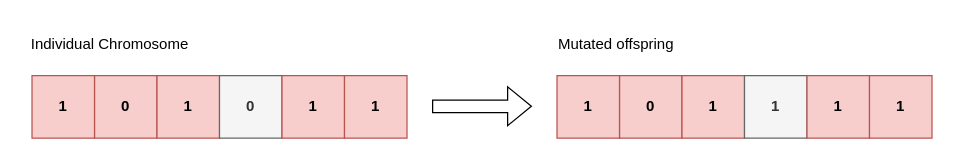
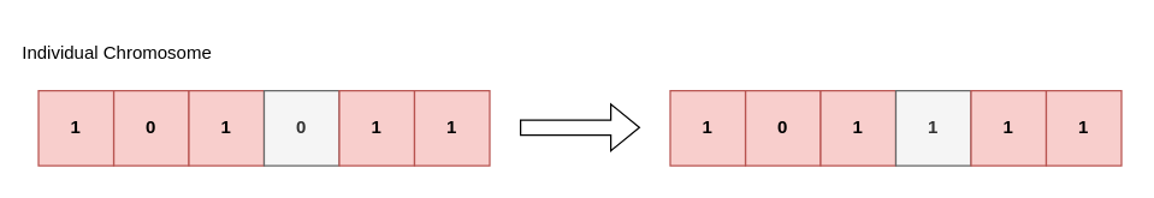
- <mxCell id="9" value="Individual Chromosome" style="text;html=1;align=center;verticalAlign=middle;whiteSpace=wrap;rounded=0;fontStyle=0" parent="1" vertex="1"><mxGeometry x="20" y="20" width="135" height="30" as="geometry" /></mxCell>
+ <mxCell id="9" value="Individual Chromosome" style="text;html=1;align=center;verticalAlign=middle;whiteSpace=wrap;rounded=0;fontStyle=0" parent="1" vertex="1"><mxGeometry x="10" y="20" width="135" height="30" as="geometry" /></mxCell>
- <mxCell id="16" value="Mutated offspring" style="text;html=1;align=center;verticalAlign=middle;whiteSpace=wrap;rounded=0;fontStyle=0" vertex="1" parent="1"><mxGeometry x="425" y="20" width="135" height="30" as="geometry" /></mxCell>
